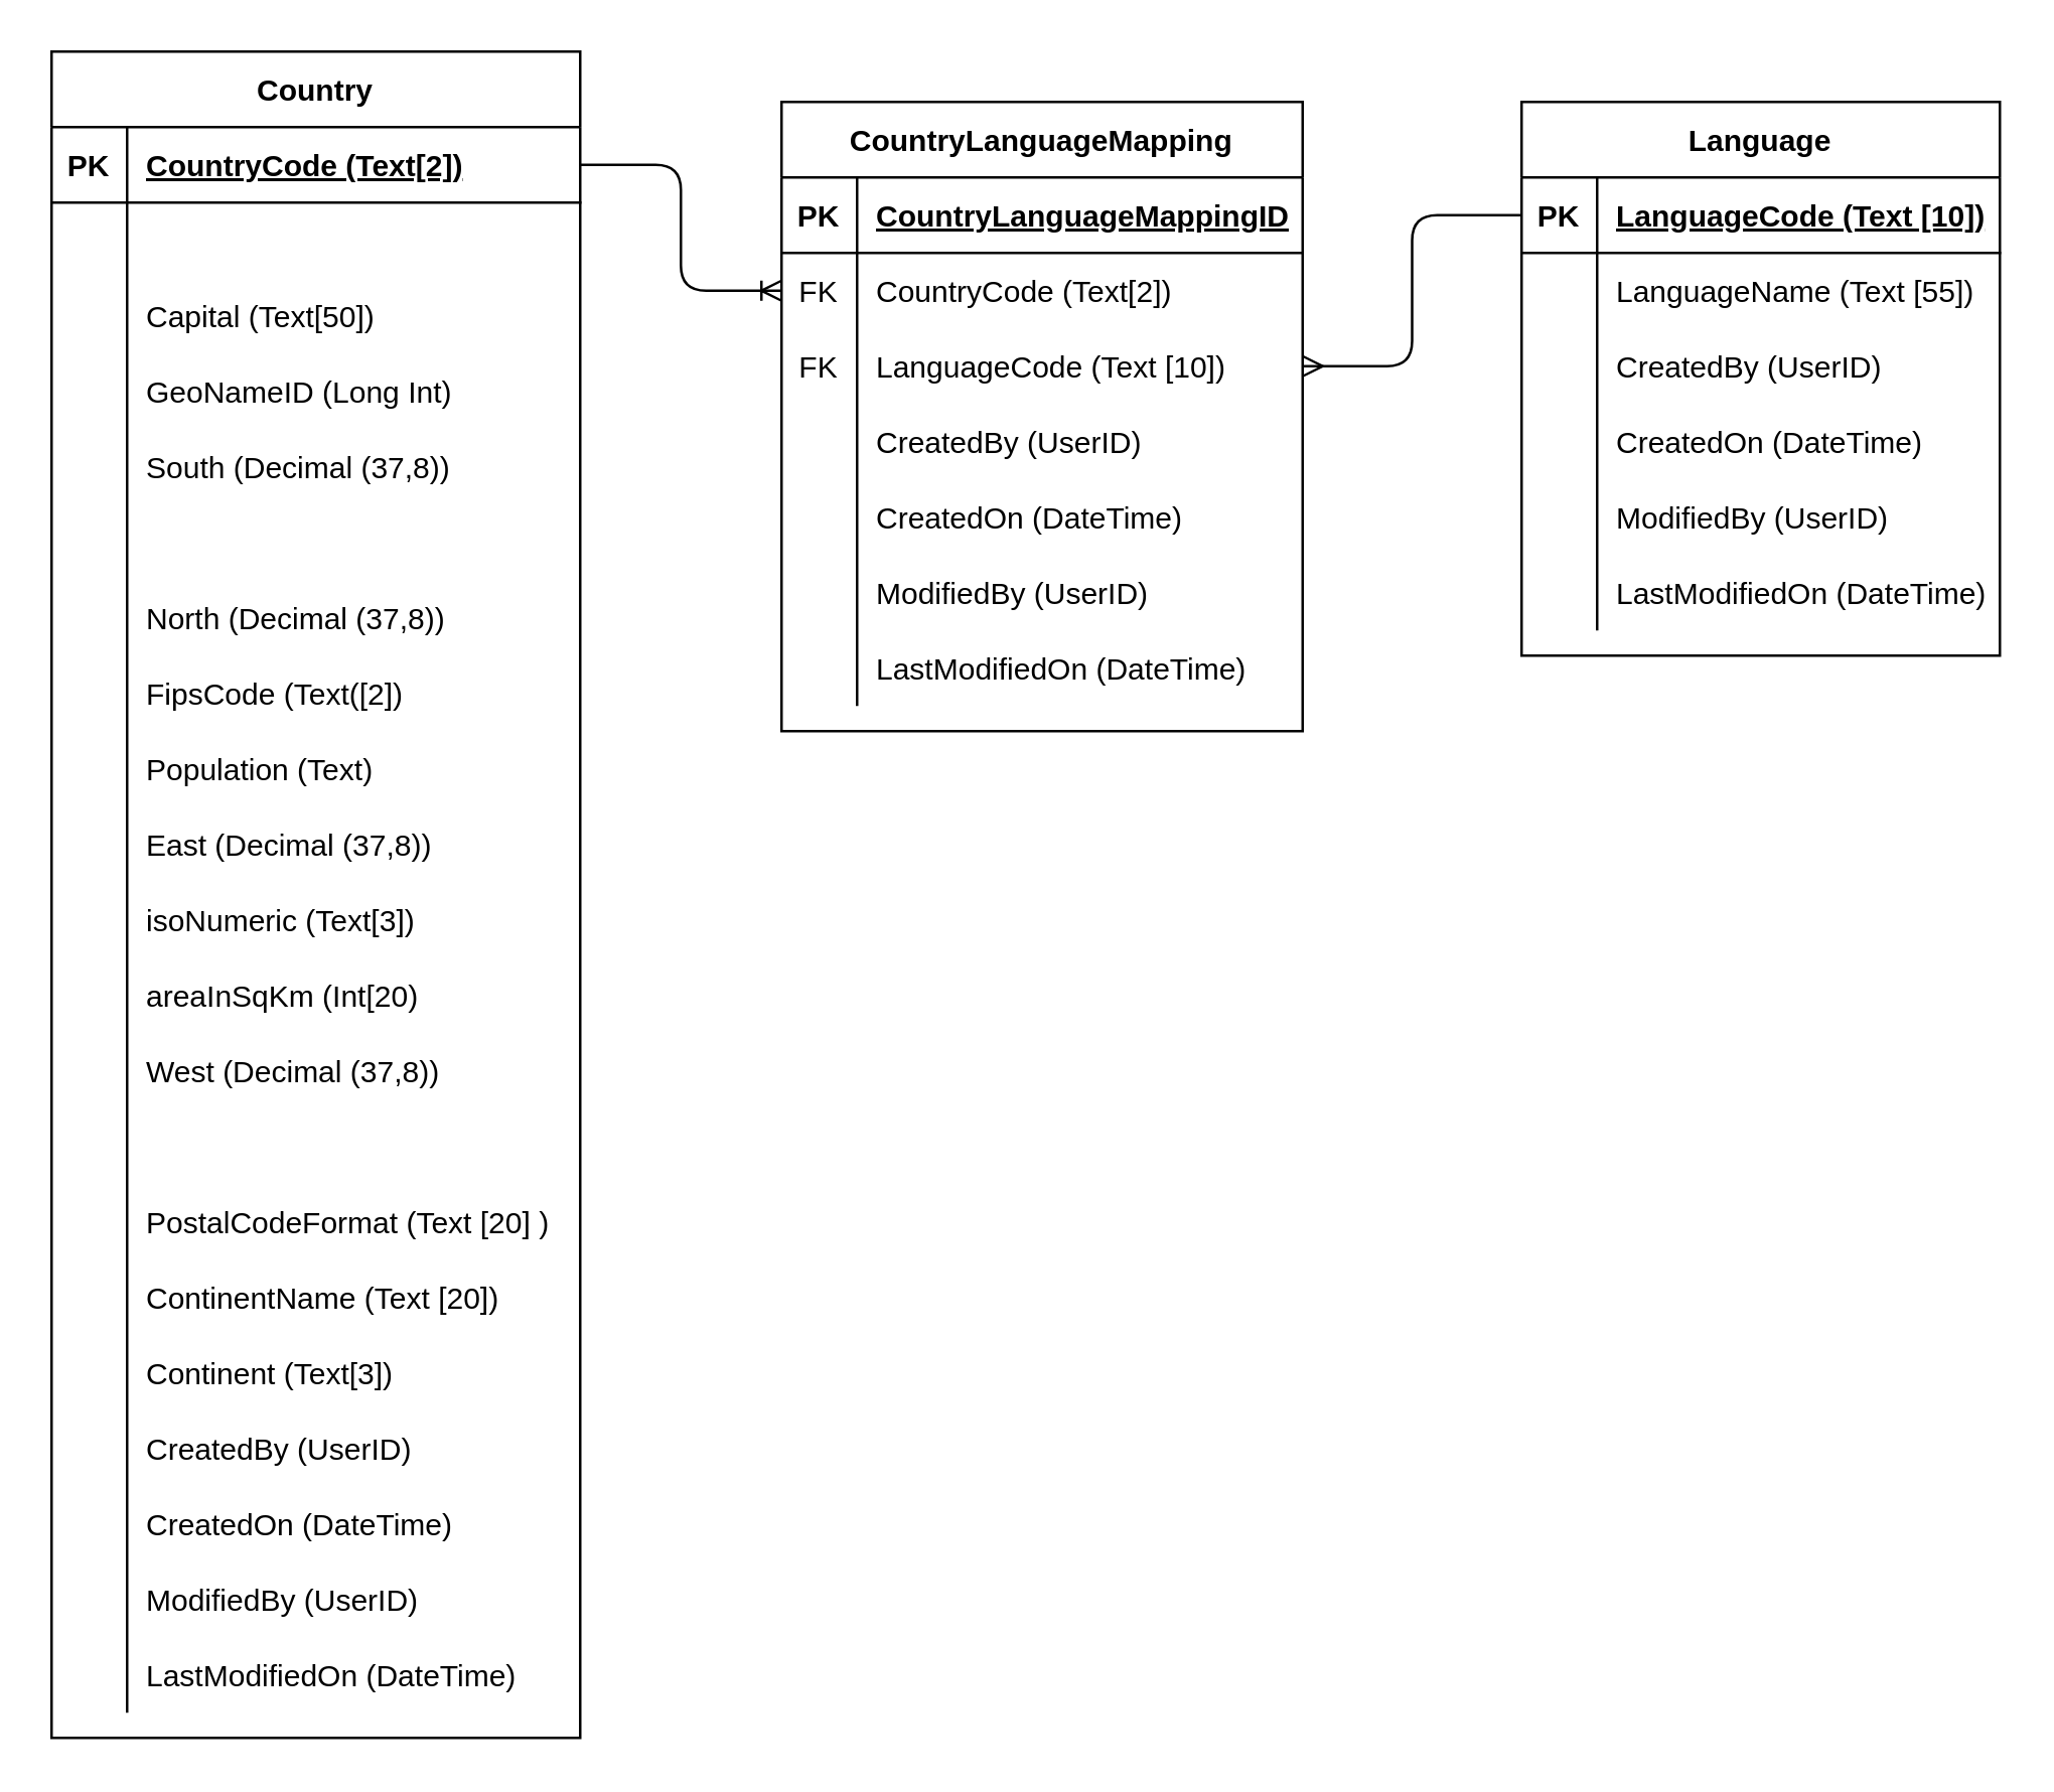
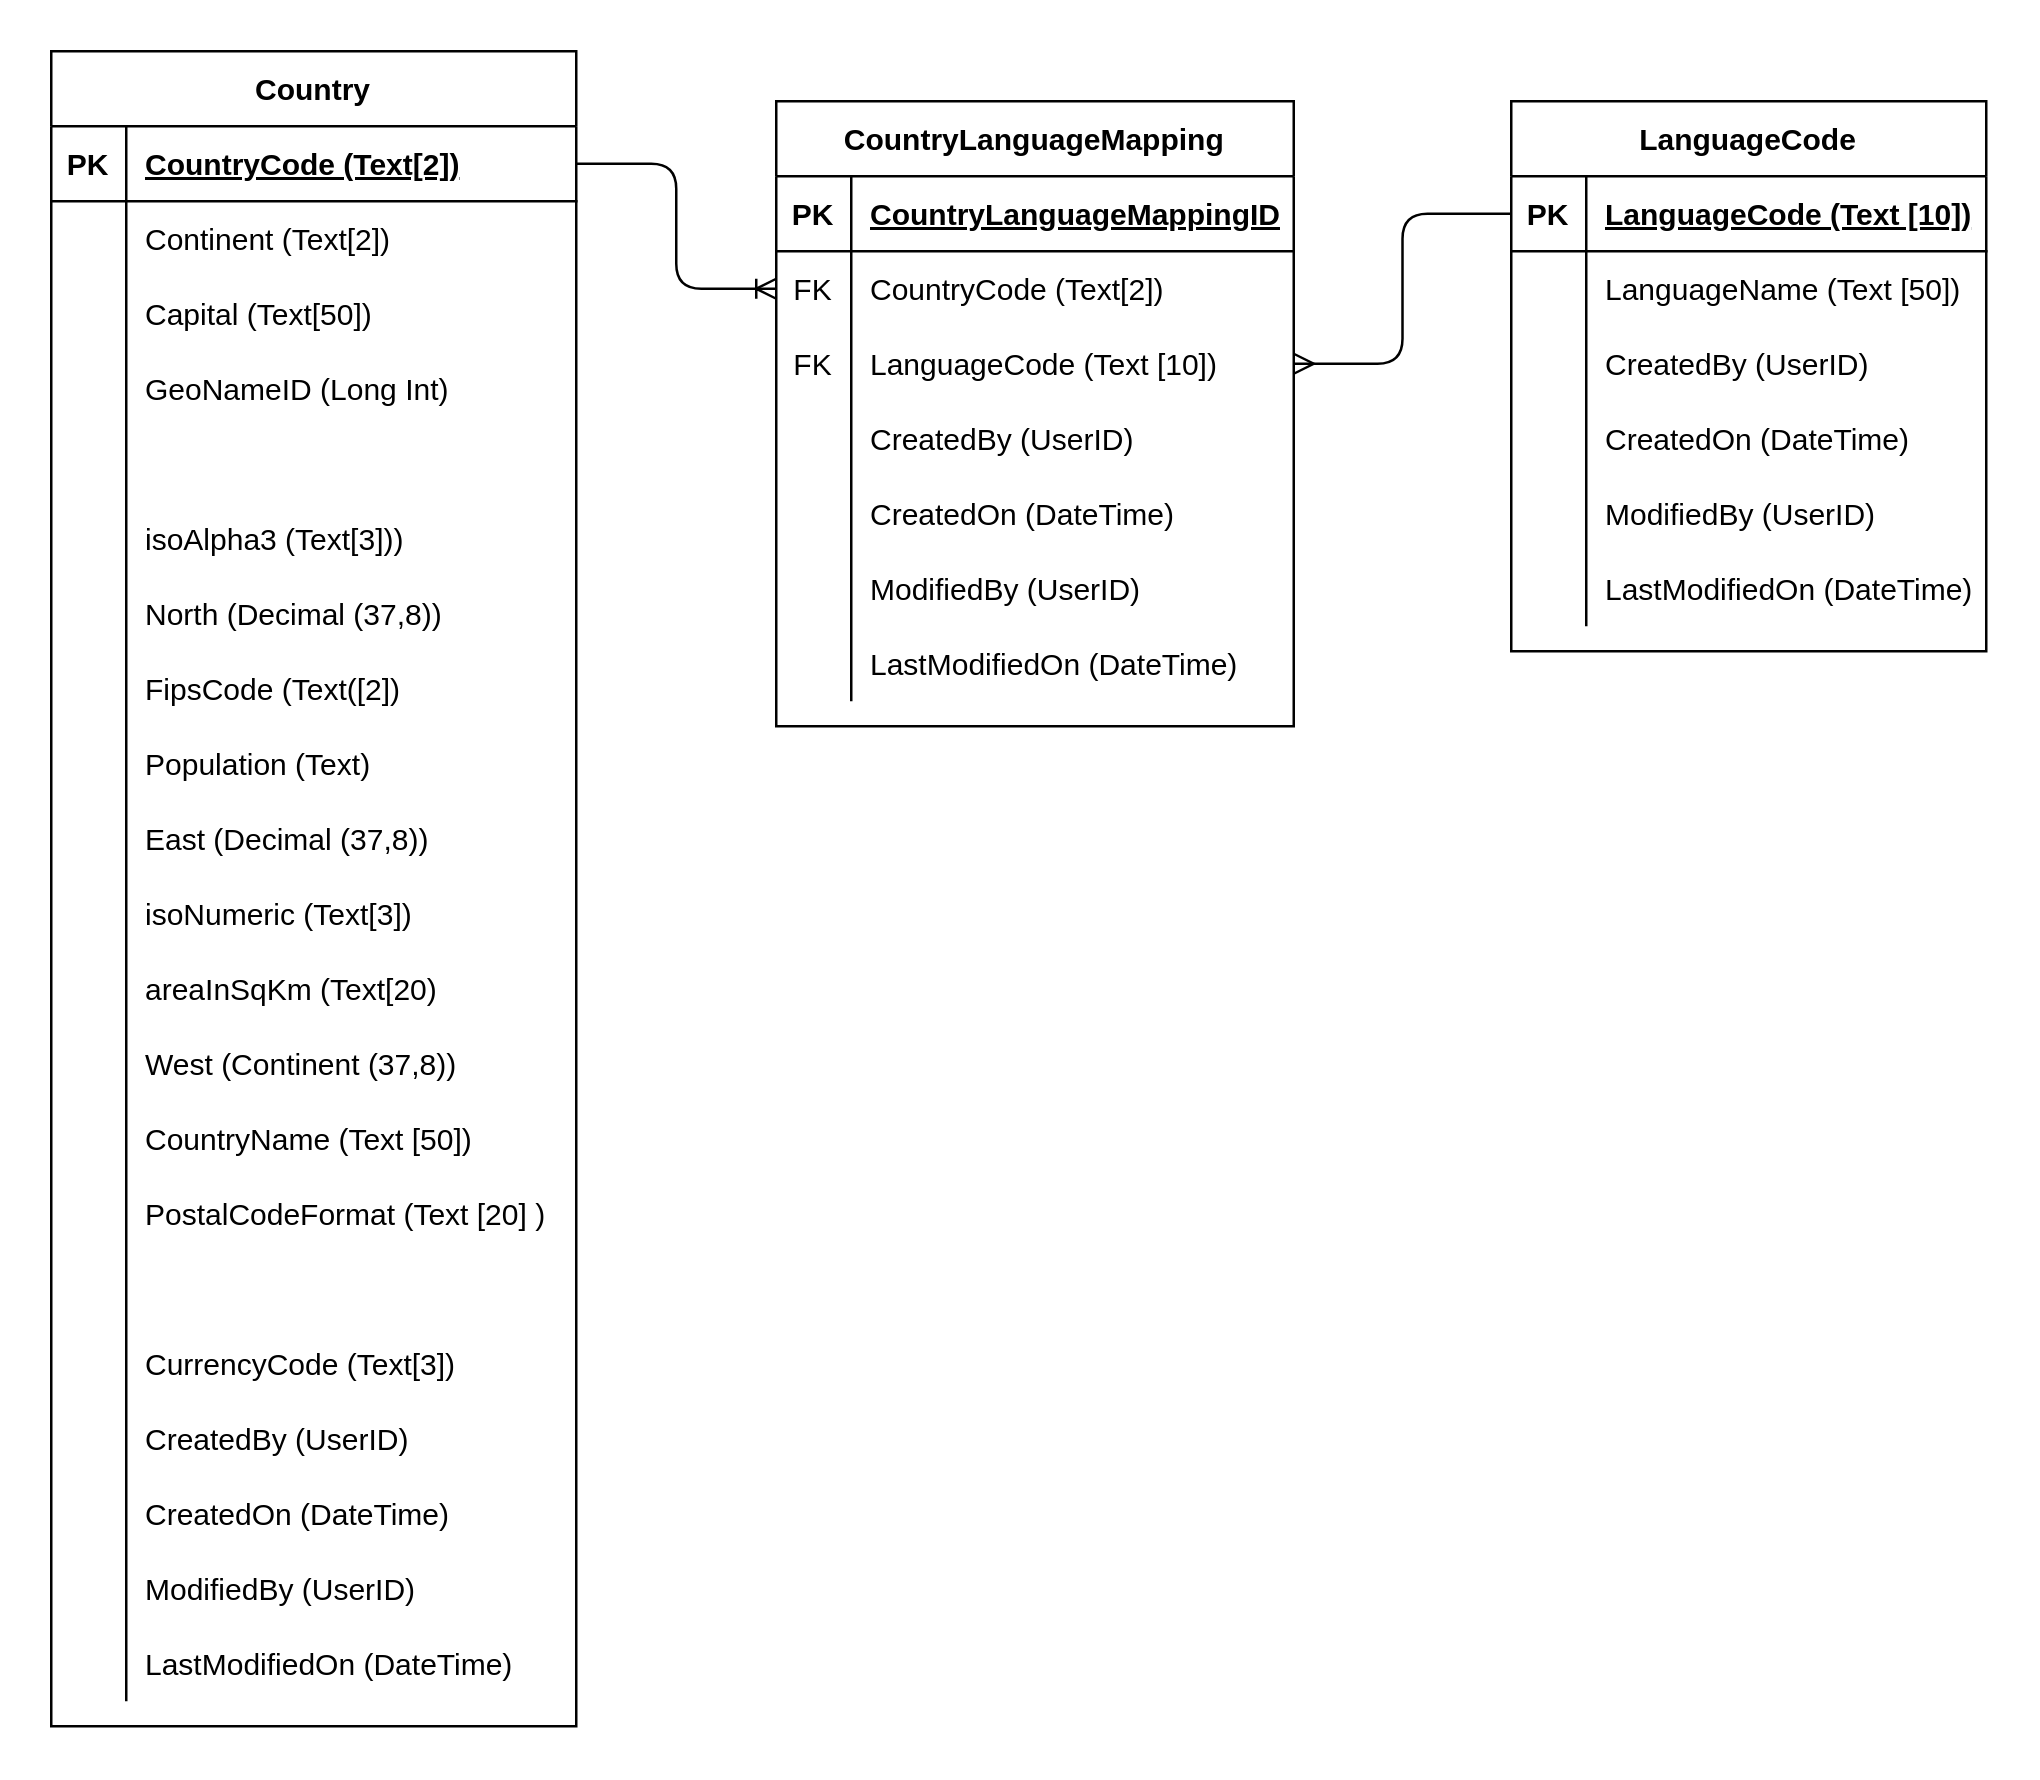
- <mxCell id="66" value="Language" style="shape=table;startSize=30;container=1;collapsible=1;childLayout=tableLayout;fixedRows=1;rowLines=0;fontStyle=1;align=center;resizeLast=1;" vertex="1" parent="1"><mxGeometry x="604" y="40" width="190" height="220" as="geometry" /></mxCell>
+ <mxCell id="66" value="LanguageCode" style="shape=table;startSize=30;container=1;collapsible=1;childLayout=tableLayout;fixedRows=1;rowLines=0;fontStyle=1;align=center;resizeLast=1;" vertex="1" parent="1"><mxGeometry x="604" y="40" width="190" height="220" as="geometry" /></mxCell>
+ <mxCell id="8" value="Continent (Text[2])" style="shape=partialRectangle;connectable=0;fillColor=none;top=0;left=0;bottom=0;right=0;align=left;spacingLeft=6;overflow=hidden;" vertex="1" parent="6"><mxGeometry x="30" width="180" height="30" as="geometry" /></mxCell>
- <mxCell id="72" value="LanguageName (Text [55])" style="shape=partialRectangle;connectable=0;fillColor=none;top=0;left=0;bottom=0;right=0;align=left;spacingLeft=6;overflow=hidden;" vertex="1" parent="70"><mxGeometry x="30" width="160" height="30" as="geometry" /></mxCell>
+ <mxCell id="72" value="LanguageName (Text [50])" style="shape=partialRectangle;connectable=0;fillColor=none;top=0;left=0;bottom=0;right=0;align=left;spacingLeft=6;overflow=hidden;" vertex="1" parent="70"><mxGeometry x="30" width="160" height="30" as="geometry" /></mxCell>
- <mxCell id="17" value="South (Decimal (37,8))" style="shape=partialRectangle;connectable=0;fillColor=none;top=0;left=0;bottom=0;right=0;align=left;spacingLeft=6;overflow=hidden;fontStyle=0" vertex="1" parent="15"><mxGeometry x="30" width="180" height="30" as="geometry" /></mxCell>
+ <mxCell id="20" value="isoAlpha3 (Text[3]))" style="shape=partialRectangle;connectable=0;fillColor=none;top=0;left=0;bottom=0;right=0;align=left;spacingLeft=6;overflow=hidden;fontStyle=0" vertex="1" parent="18"><mxGeometry x="30" width="180" height="30" as="geometry" /></mxCell>
- <mxCell id="38" value="areaInSqKm (Int[20)" style="shape=partialRectangle;connectable=0;fillColor=none;top=0;left=0;bottom=0;right=0;align=left;spacingLeft=6;overflow=hidden;fontStyle=0" vertex="1" parent="36"><mxGeometry x="30" width="180" height="30" as="geometry" /></mxCell>
+ <mxCell id="38" value="areaInSqKm (Text[20)" style="shape=partialRectangle;connectable=0;fillColor=none;top=0;left=0;bottom=0;right=0;align=left;spacingLeft=6;overflow=hidden;fontStyle=0" vertex="1" parent="36"><mxGeometry x="30" width="180" height="30" as="geometry" /></mxCell>
- <mxCell id="41" value="West (Decimal (37,8))" style="shape=partialRectangle;connectable=0;fillColor=none;top=0;left=0;bottom=0;right=0;align=left;spacingLeft=6;overflow=hidden;fontStyle=0" vertex="1" parent="39"><mxGeometry x="30" width="180" height="30" as="geometry" /></mxCell>
+ <mxCell id="41" value="West (Continent (37,8))" style="shape=partialRectangle;connectable=0;fillColor=none;top=0;left=0;bottom=0;right=0;align=left;spacingLeft=6;overflow=hidden;fontStyle=0" vertex="1" parent="39"><mxGeometry x="30" width="180" height="30" as="geometry" /></mxCell>
+ <mxCell id="44" value="CountryName (Text [50])" style="shape=partialRectangle;connectable=0;fillColor=none;top=0;left=0;bottom=0;right=0;align=left;spacingLeft=6;overflow=hidden;fontStyle=0" vertex="1" parent="42"><mxGeometry x="30" width="180" height="30" as="geometry" /></mxCell>
- <mxCell id="50" value="ContinentName (Text [20])" style="shape=partialRectangle;connectable=0;fillColor=none;top=0;left=0;bottom=0;right=0;align=left;spacingLeft=6;overflow=hidden;fontStyle=0" vertex="1" parent="48"><mxGeometry x="30" width="180" height="30" as="geometry" /></mxCell>
- <mxCell id="53" value="Continent (Text[3])" style="shape=partialRectangle;connectable=0;fillColor=none;top=0;left=0;bottom=0;right=0;align=left;spacingLeft=6;overflow=hidden;fontStyle=0" vertex="1" parent="51"><mxGeometry x="30" width="180" height="30" as="geometry" /></mxCell>
+ <mxCell id="53" value="CurrencyCode (Text[3])" style="shape=partialRectangle;connectable=0;fillColor=none;top=0;left=0;bottom=0;right=0;align=left;spacingLeft=6;overflow=hidden;fontStyle=0" vertex="1" parent="51"><mxGeometry x="30" width="180" height="30" as="geometry" /></mxCell>
